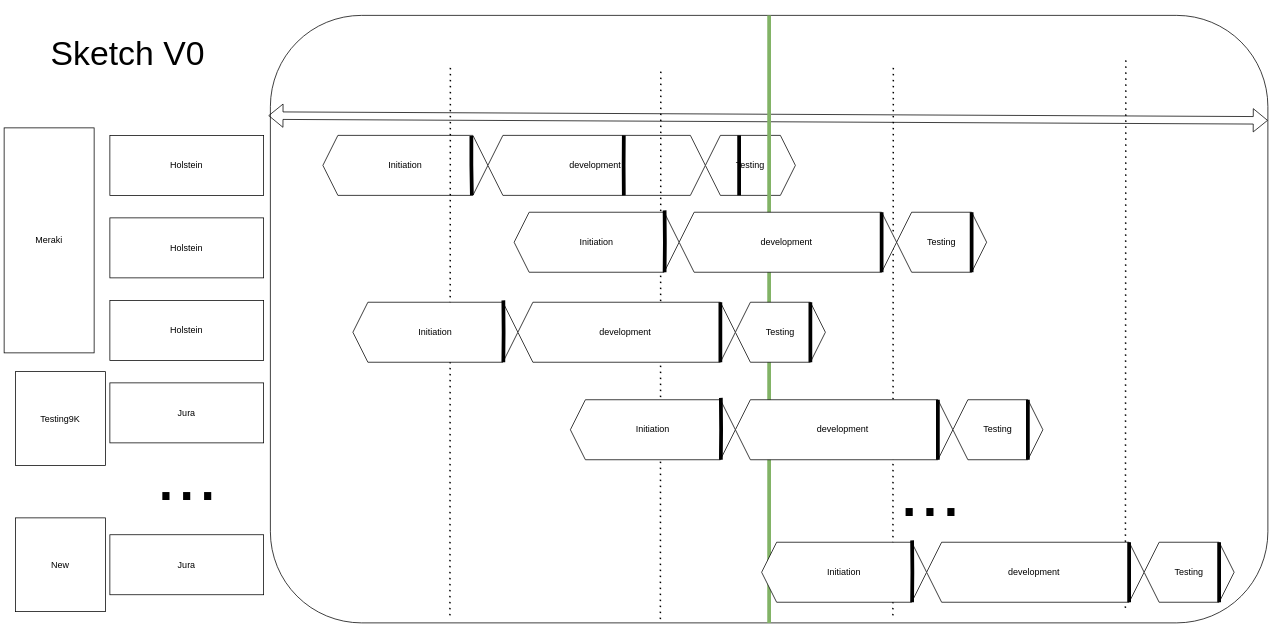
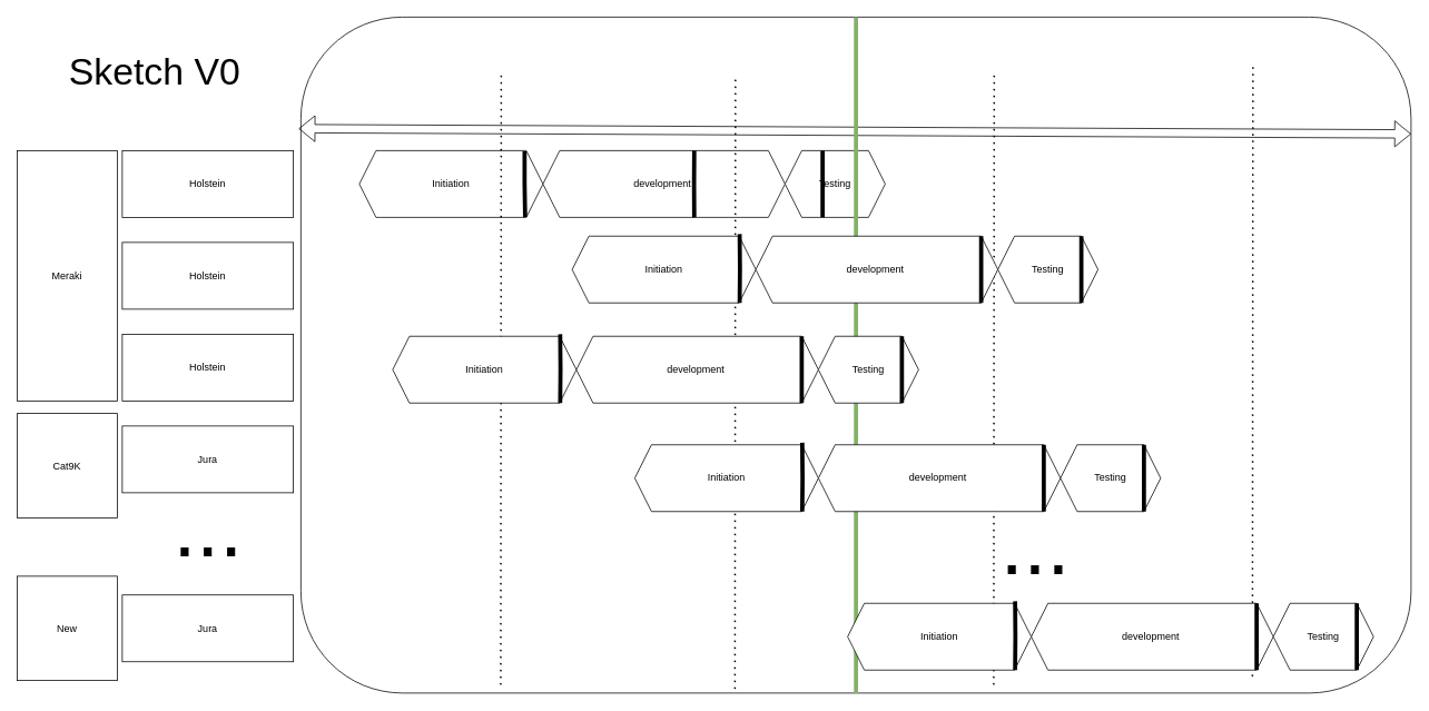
- <mxCell id="49" value="&lt;font style=&quot;font-size: 45px&quot;&gt;Sketch V0&lt;br&gt;&lt;/font&gt;" style="text;html=1;strokeColor=none;fillColor=none;align=center;verticalAlign=middle;whiteSpace=wrap;rounded=0;" vertex="1" parent="1"><mxGeometry x="15" y="55" width="310" height="30" as="geometry" /></mxCell>
+ <mxCell id="49" value="&lt;font style=&quot;font-size: 45px&quot;&gt;Sketch V0&lt;br&gt;&lt;/font&gt;" style="text;html=1;strokeColor=none;fillColor=none;align=center;verticalAlign=middle;whiteSpace=wrap;rounded=0;" vertex="1" parent="1"><mxGeometry x="30" y="70" width="310" height="30" as="geometry" /></mxCell>
- <mxCell id="39" value="Meraki" style="rounded=0;whiteSpace=wrap;html=1;" parent="1" vertex="1"><mxGeometry x="5" y="170" width="120" height="300" as="geometry" /></mxCell>
+ <mxCell id="39" value="Meraki" style="rounded=0;whiteSpace=wrap;html=1;" parent="1" vertex="1"><mxGeometry x="20" y="180" width="120" height="300" as="geometry" /></mxCell>
- <mxCell id="41" value="Testing9K" style="rounded=0;whiteSpace=wrap;html=1;" vertex="1" parent="1"><mxGeometry x="20" y="495" width="120" height="125" as="geometry" /></mxCell>
+ <mxCell id="41" value="Cat9K" style="rounded=0;whiteSpace=wrap;html=1;" vertex="1" parent="1"><mxGeometry x="20" y="495" width="120" height="125" as="geometry" /></mxCell>
